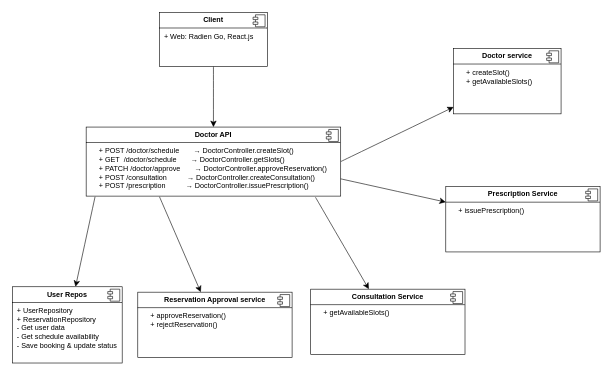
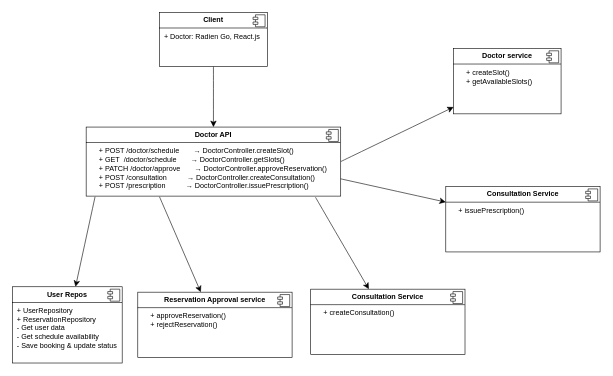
- <mxCell id="12" value="&lt;p style=&quot;margin:0px;margin-top:6px;text-align:center;&quot;&gt;&lt;b&gt;Client&lt;/b&gt;&lt;/p&gt;&lt;hr size=&quot;1&quot; style=&quot;border-style:solid;&quot;&gt;&lt;p style=&quot;margin:0px;margin-left:8px;&quot;&gt;+ Web: Radien Go, React.js&lt;/p&gt;" style="align=left;overflow=fill;html=1;dropTarget=0;whiteSpace=wrap;" vertex="1" parent="1"><mxGeometry x="265" y="20" width="180" height="90" as="geometry" /></mxCell>
+ <mxCell id="12" value="&lt;p style=&quot;margin:0px;margin-top:6px;text-align:center;&quot;&gt;&lt;b&gt;Client&lt;/b&gt;&lt;/p&gt;&lt;hr size=&quot;1&quot; style=&quot;border-style:solid;&quot;&gt;&lt;p style=&quot;margin:0px;margin-left:8px;&quot;&gt;+ Doctor: Radien Go, React.js&lt;/p&gt;" style="align=left;overflow=fill;html=1;dropTarget=0;whiteSpace=wrap;" vertex="1" parent="1"><mxGeometry x="265" y="20" width="180" height="90" as="geometry" /></mxCell>
- <mxCell id="20" value="&lt;p style=&quot;margin:0px;margin-top:6px;text-align:center;&quot;&gt;&lt;b&gt;Prescription Service&lt;/b&gt;&lt;/p&gt;&lt;hr size=&quot;1&quot; style=&quot;border-style:solid;&quot;&gt;&lt;p style=&quot;margin:0px;margin-left:8px;&quot;&gt;&amp;nbsp; &amp;nbsp; + issuePrescription()&lt;/p&gt;" style="align=left;overflow=fill;html=1;dropTarget=0;whiteSpace=wrap;" vertex="1" parent="1"><mxGeometry x="742" y="310" width="257" height="109" as="geometry" /></mxCell>
+ <mxCell id="20" value="&lt;p style=&quot;margin:0px;margin-top:6px;text-align:center;&quot;&gt;&lt;b&gt;Consultation Service&lt;/b&gt;&lt;/p&gt;&lt;hr size=&quot;1&quot; style=&quot;border-style:solid;&quot;&gt;&lt;p style=&quot;margin:0px;margin-left:8px;&quot;&gt;&amp;nbsp; &amp;nbsp; + issuePrescription()&lt;/p&gt;" style="align=left;overflow=fill;html=1;dropTarget=0;whiteSpace=wrap;" vertex="1" parent="1"><mxGeometry x="742" y="310" width="257" height="109" as="geometry" /></mxCell>
- <mxCell id="18" value="&lt;p style=&quot;margin:0px;margin-top:6px;text-align:center;&quot;&gt;&lt;b&gt;Consultation Service&lt;/b&gt;&lt;/p&gt;&lt;hr size=&quot;1&quot; style=&quot;border-style:solid;&quot;&gt;&lt;p style=&quot;margin:0px;margin-left:8px;&quot;&gt;&amp;nbsp; &amp;nbsp; + getAvailableSlots()&lt;/p&gt;" style="align=left;overflow=fill;html=1;dropTarget=0;whiteSpace=wrap;" vertex="1" parent="1"><mxGeometry x="517" y="481" width="257" height="109" as="geometry" /></mxCell>
+ <mxCell id="18" value="&lt;p style=&quot;margin:0px;margin-top:6px;text-align:center;&quot;&gt;&lt;b&gt;Consultation Service&lt;/b&gt;&lt;/p&gt;&lt;hr size=&quot;1&quot; style=&quot;border-style:solid;&quot;&gt;&lt;p style=&quot;margin:0px;margin-left:8px;&quot;&gt;&amp;nbsp; &amp;nbsp; + createConsultation()&lt;/p&gt;" style="align=left;overflow=fill;html=1;dropTarget=0;whiteSpace=wrap;" vertex="1" parent="1"><mxGeometry x="517" y="481" width="257" height="109" as="geometry" /></mxCell>
